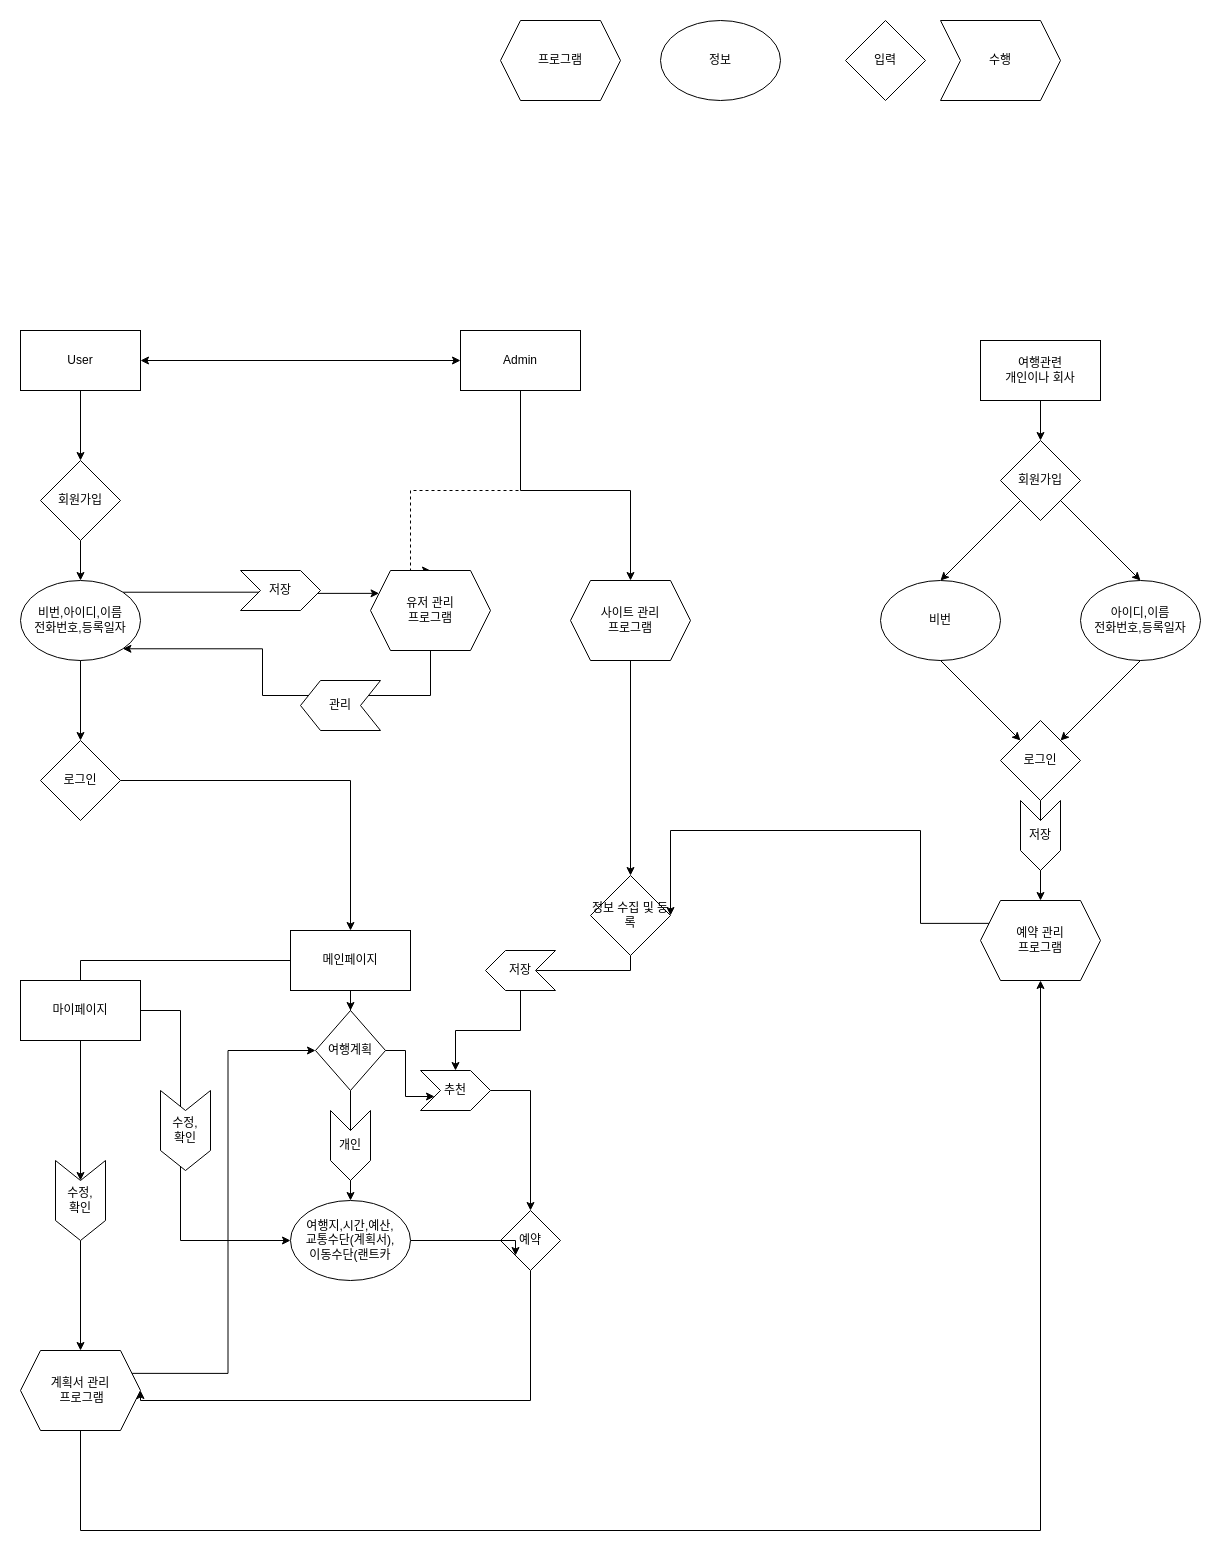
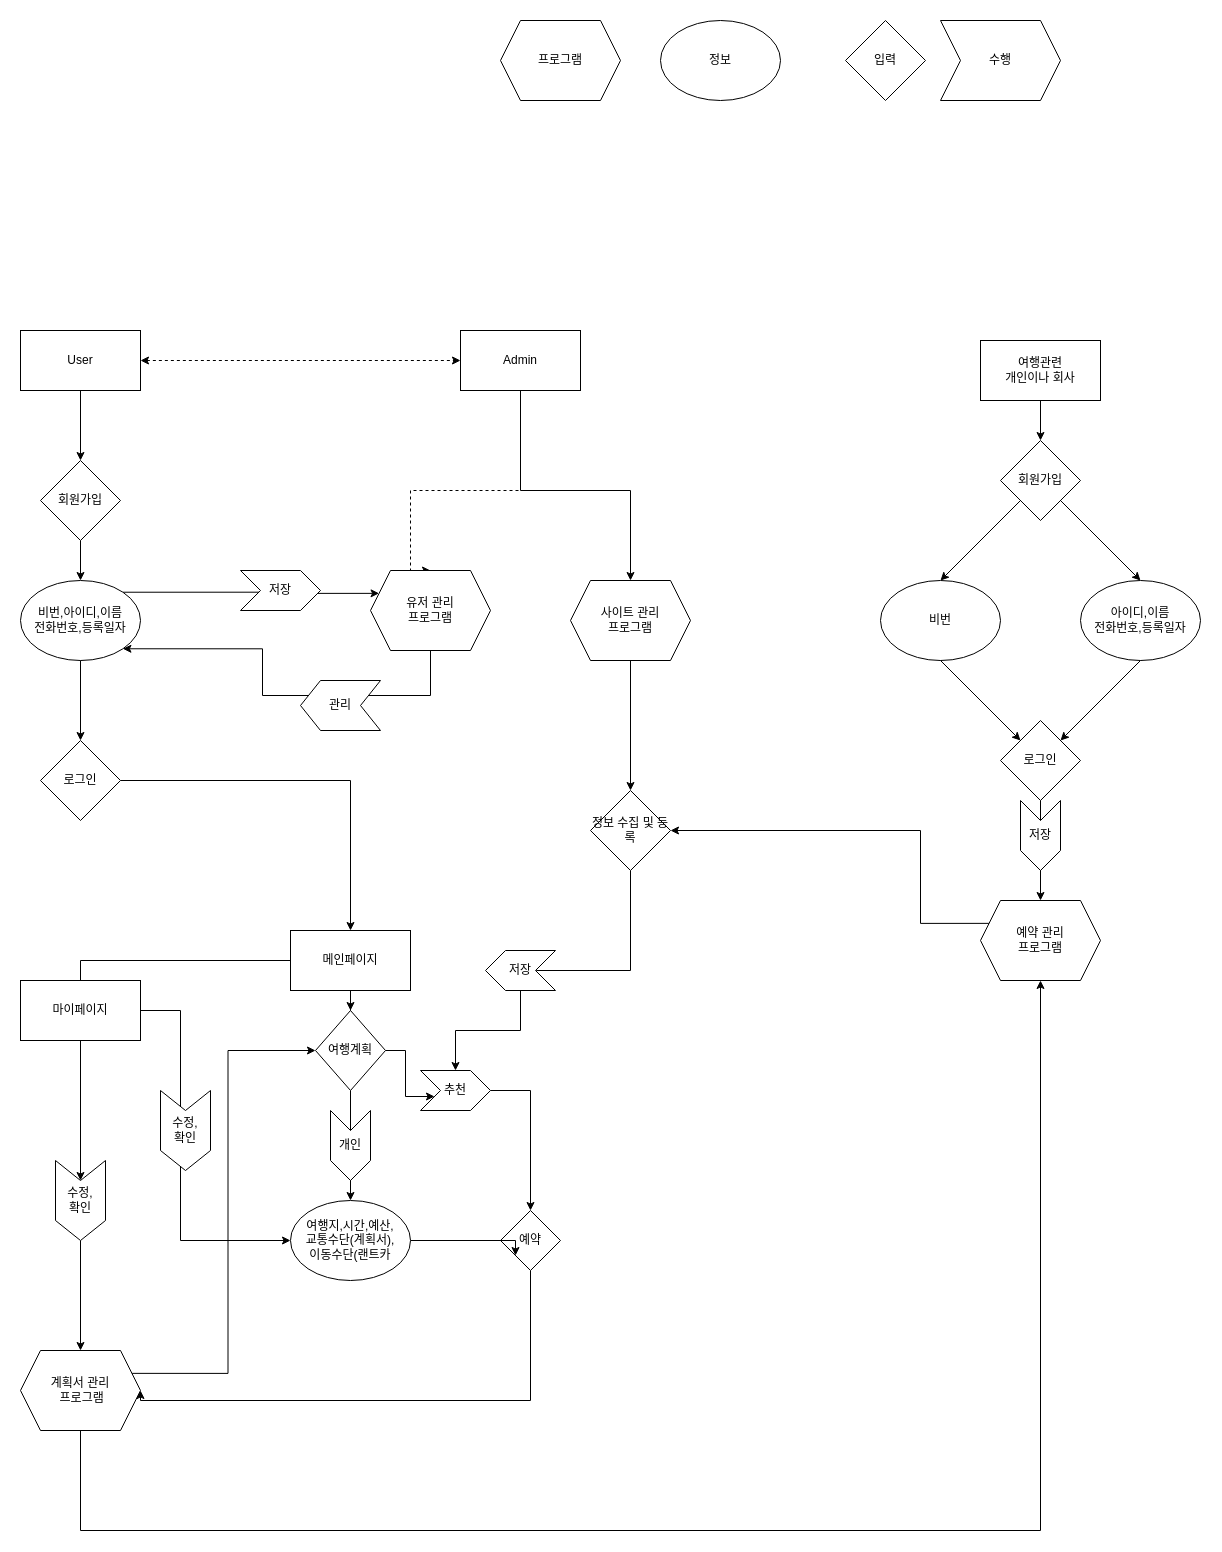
- <mxCell id="6" value="" style="endArrow=classic;startArrow=classic;html=1;exitX=1;exitY=0.5;exitDx=0;exitDy=0;entryX=0;entryY=0.5;entryDx=0;entryDy=0;" parent="1" source="2" target="5" edge="1"><mxGeometry width="50" height="50" relative="1" as="geometry"><mxPoint x="190" y="790" as="sourcePoint" /><mxPoint x="214" y="550" as="targetPoint" /><Array as="points" /></mxGeometry></mxCell>
+ <mxCell id="6" value="" style="endArrow=classic;startArrow=classic;html=1;exitX=1;exitY=0.5;exitDx=0;exitDy=0;entryX=0;entryY=0.5;entryDx=0;entryDy=0;dashed=1;" parent="1" source="2" target="5" edge="1"><mxGeometry width="50" height="50" relative="1" as="geometry"><mxPoint x="190" y="790" as="sourcePoint" /><mxPoint x="214" y="550" as="targetPoint" /><Array as="points" /></mxGeometry></mxCell>
- <mxCell id="20" value="정보 수집 및 등록" style="rhombus;whiteSpace=wrap;html=1;" parent="1" vertex="1"><mxGeometry x="590" y="875" width="80" height="80" as="geometry" /></mxCell>
+ <mxCell id="20" value="정보 수집 및 등록" style="rhombus;whiteSpace=wrap;html=1;" parent="1" vertex="1"><mxGeometry x="590" y="790" width="80" height="80" as="geometry" /></mxCell>
